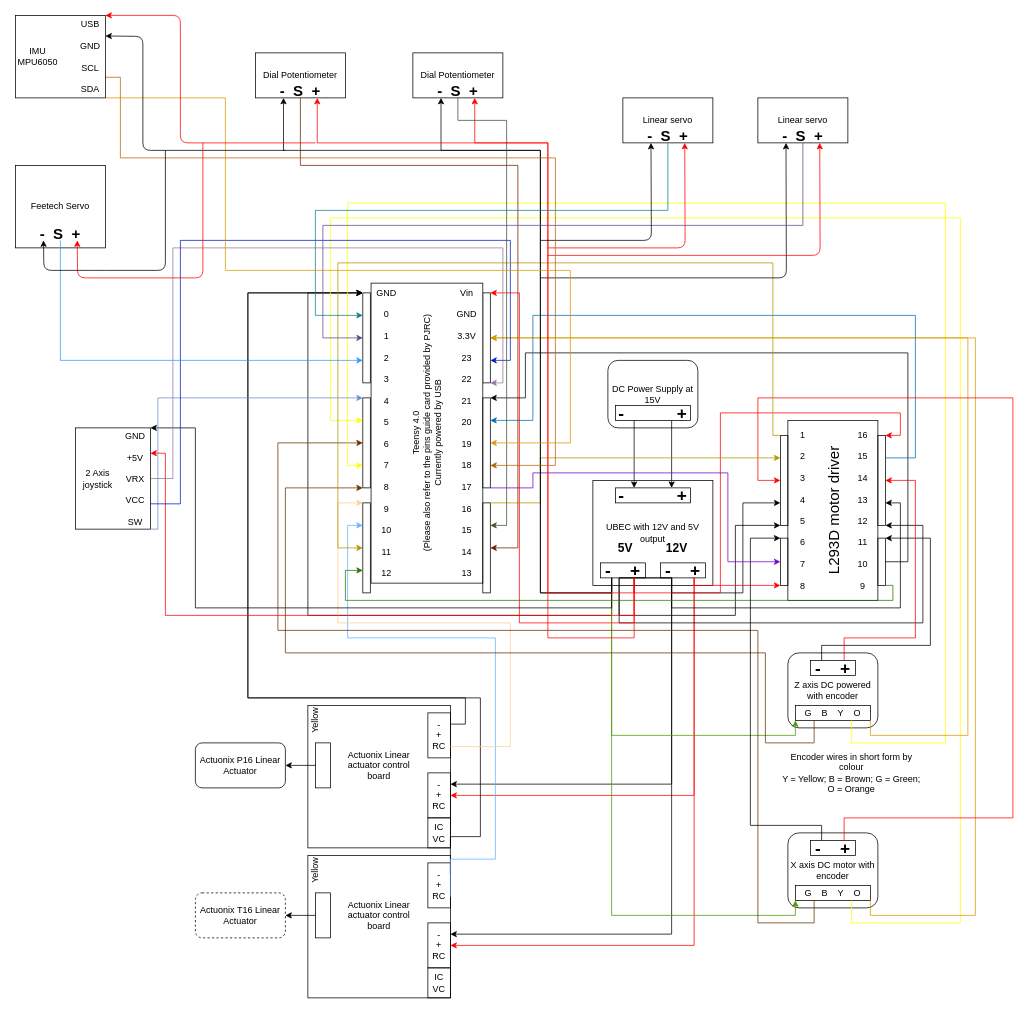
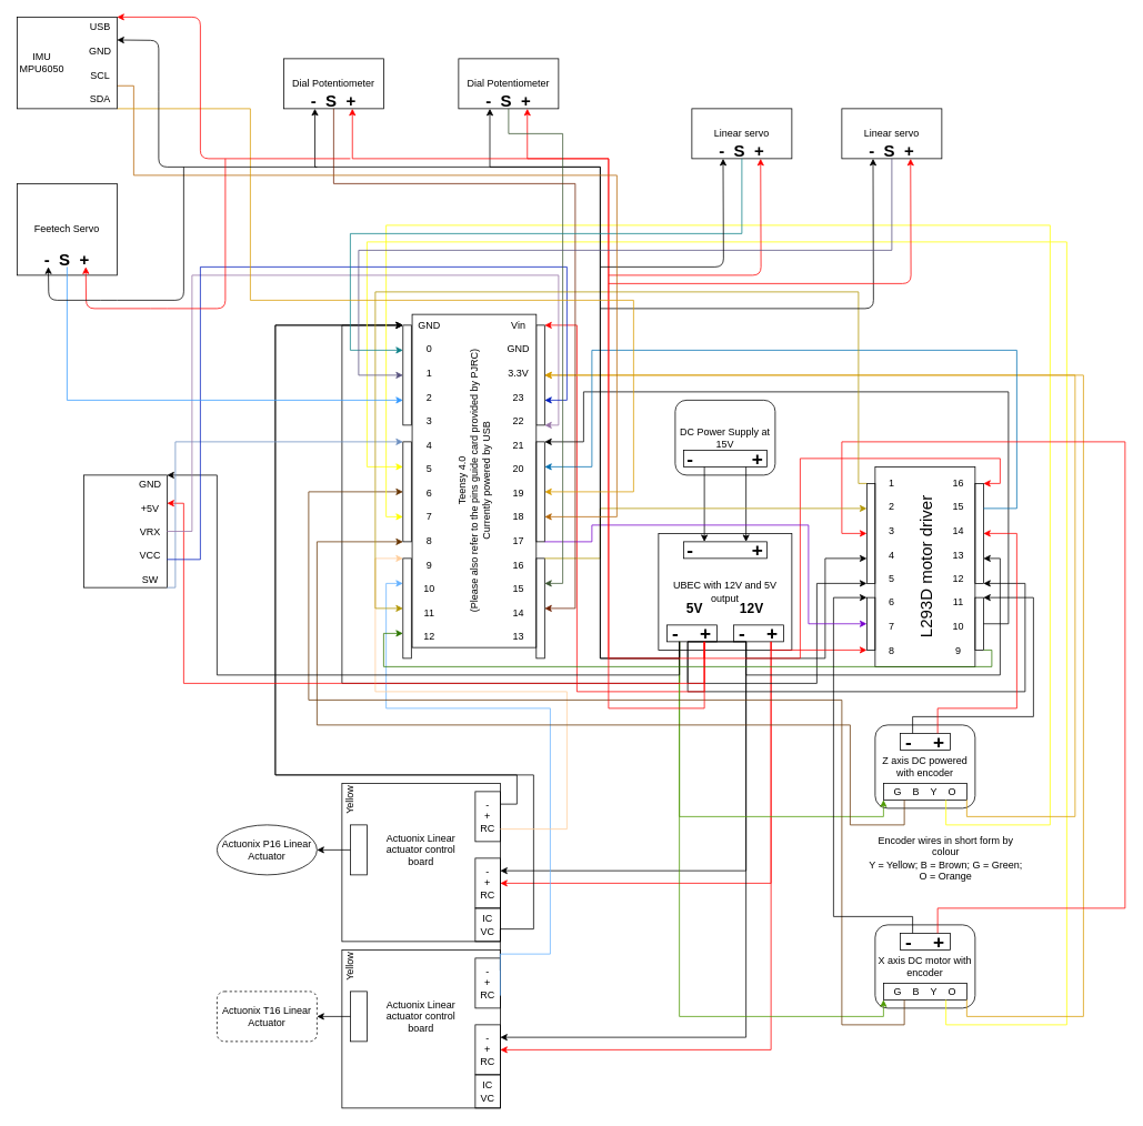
- <mxCell id="101" value="2 Axis joystick" style="text;html=1;strokeColor=none;fillColor=none;align=center;verticalAlign=middle;whiteSpace=wrap;rounded=0;shadow=0;fontColor=#000000;" vertex="1" parent="98"><mxGeometry x="10" y="57.5" width="40" height="20" as="geometry" /></mxCell>
- <mxCell id="26" value="Actuonix P16 Linear Actuator" style="rounded=1;whiteSpace=wrap;html=1;shadow=0;fillColor=none;gradientColor=none;" parent="17" vertex="1"><mxGeometry y="50" width="120" height="60" as="geometry" /></mxCell>
+ <mxCell id="26" value="Actuonix P16 Linear Actuator" style="ellipse;whiteSpace=wrap;html=1;shadow=0;fillColor=none;gradientColor=none;" parent="17" vertex="1"><mxGeometry y="50" width="120" height="60" as="geometry" /></mxCell>
